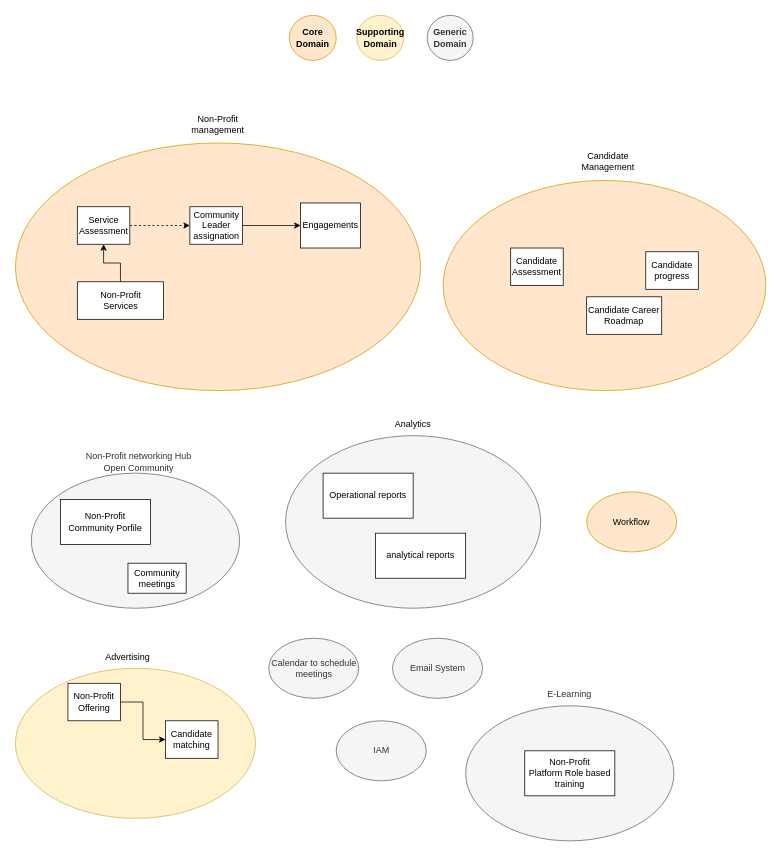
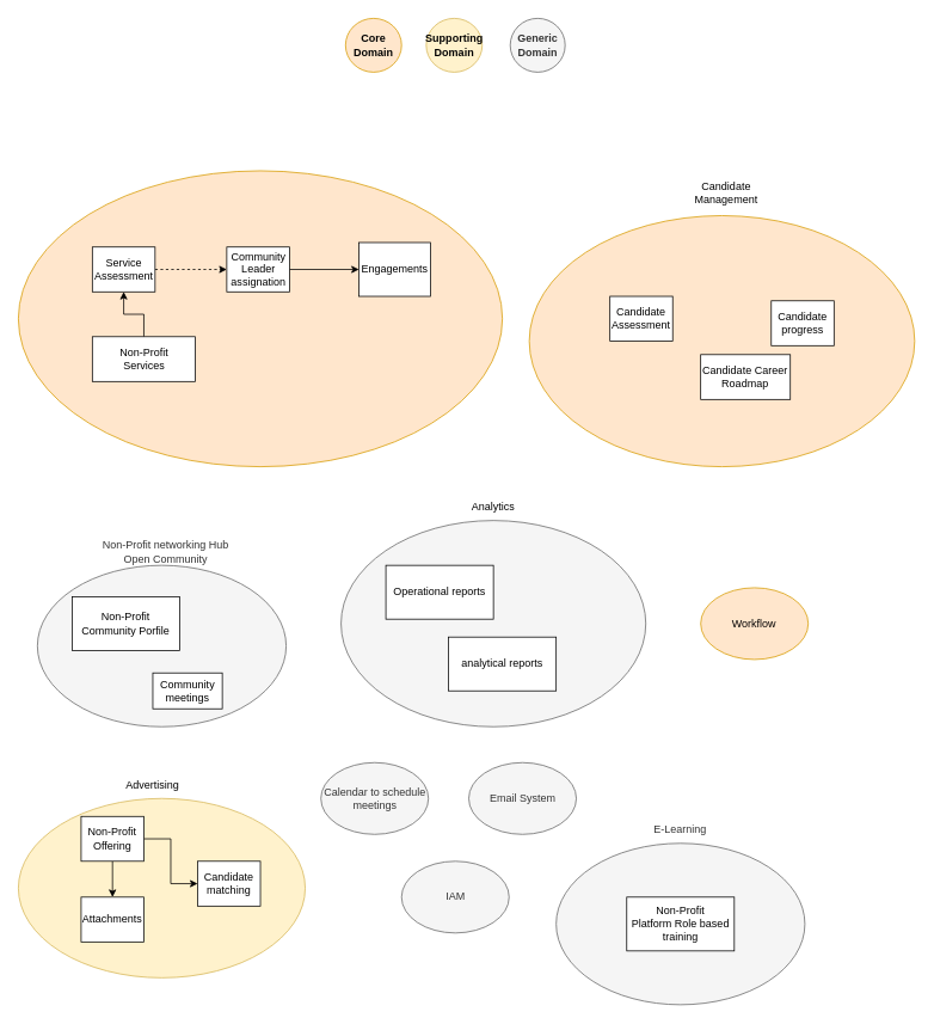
- <mxCell id="17" value="Non-Profit management" style="text;html=1;strokeColor=none;fillColor=none;align=center;verticalAlign=middle;whiteSpace=wrap;rounded=0;" parent="1" vertex="1"><mxGeometry x="240" y="150" width="100" height="30" as="geometry" /></mxCell>
+ <mxCell id="5" style="edgeStyle=orthogonalEdgeStyle;rounded=0;orthogonalLoop=1;jettySize=auto;html=1;" parent="1" source="7" target="14" edge="1"><mxGeometry relative="1" as="geometry" /></mxCell>
+ <mxCell id="14" value="Attachments" style="rounded=0;whiteSpace=wrap;html=1;" parent="1" vertex="1"><mxGeometry x="90" y="1000" width="70" height="50" as="geometry" /></mxCell>
